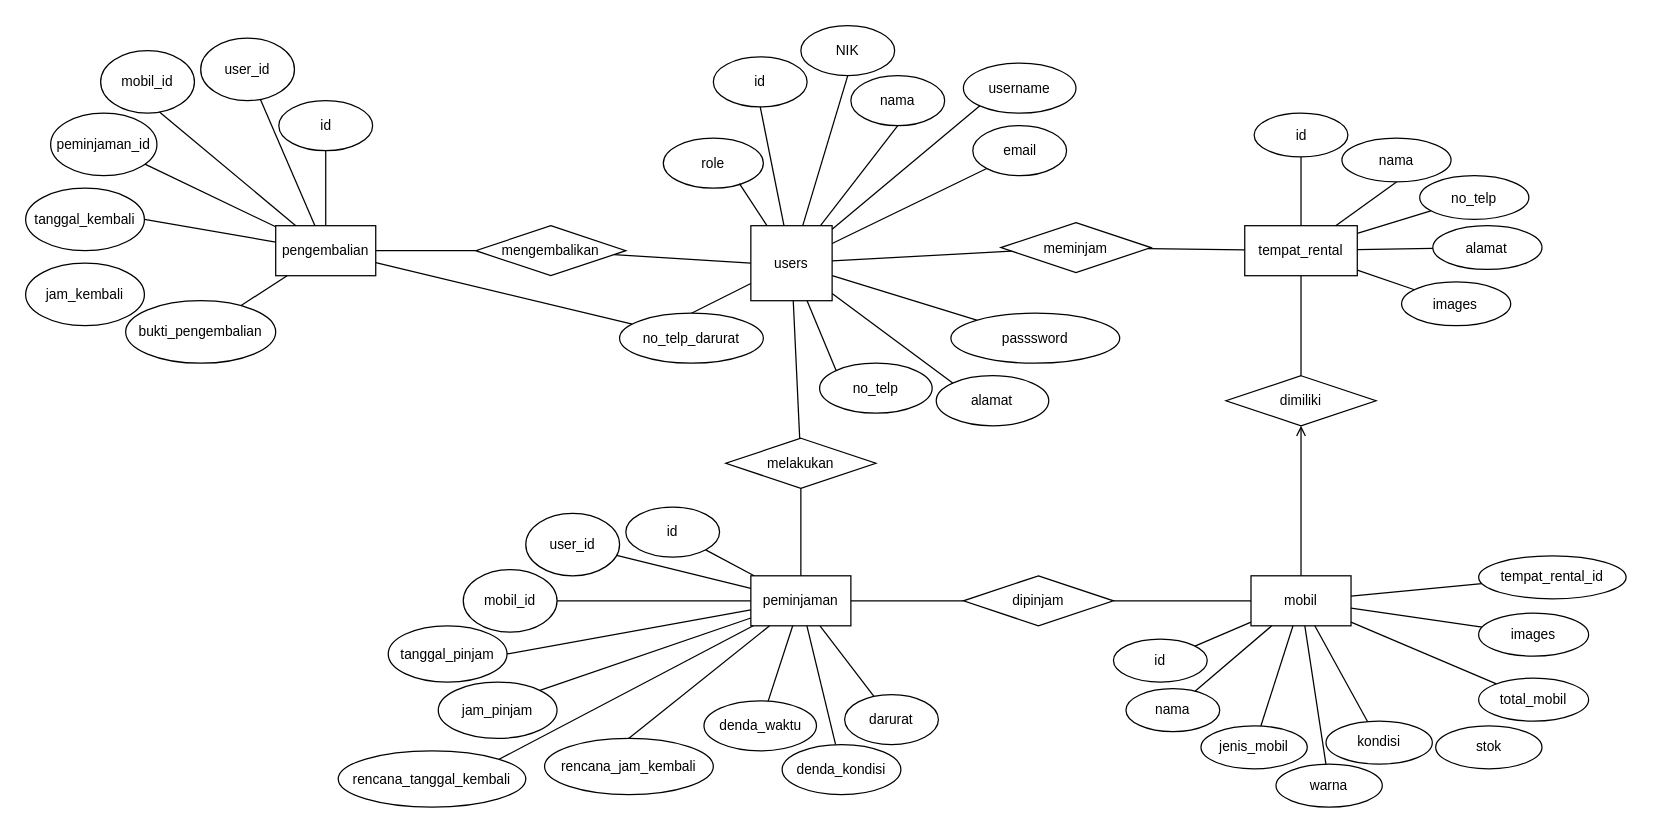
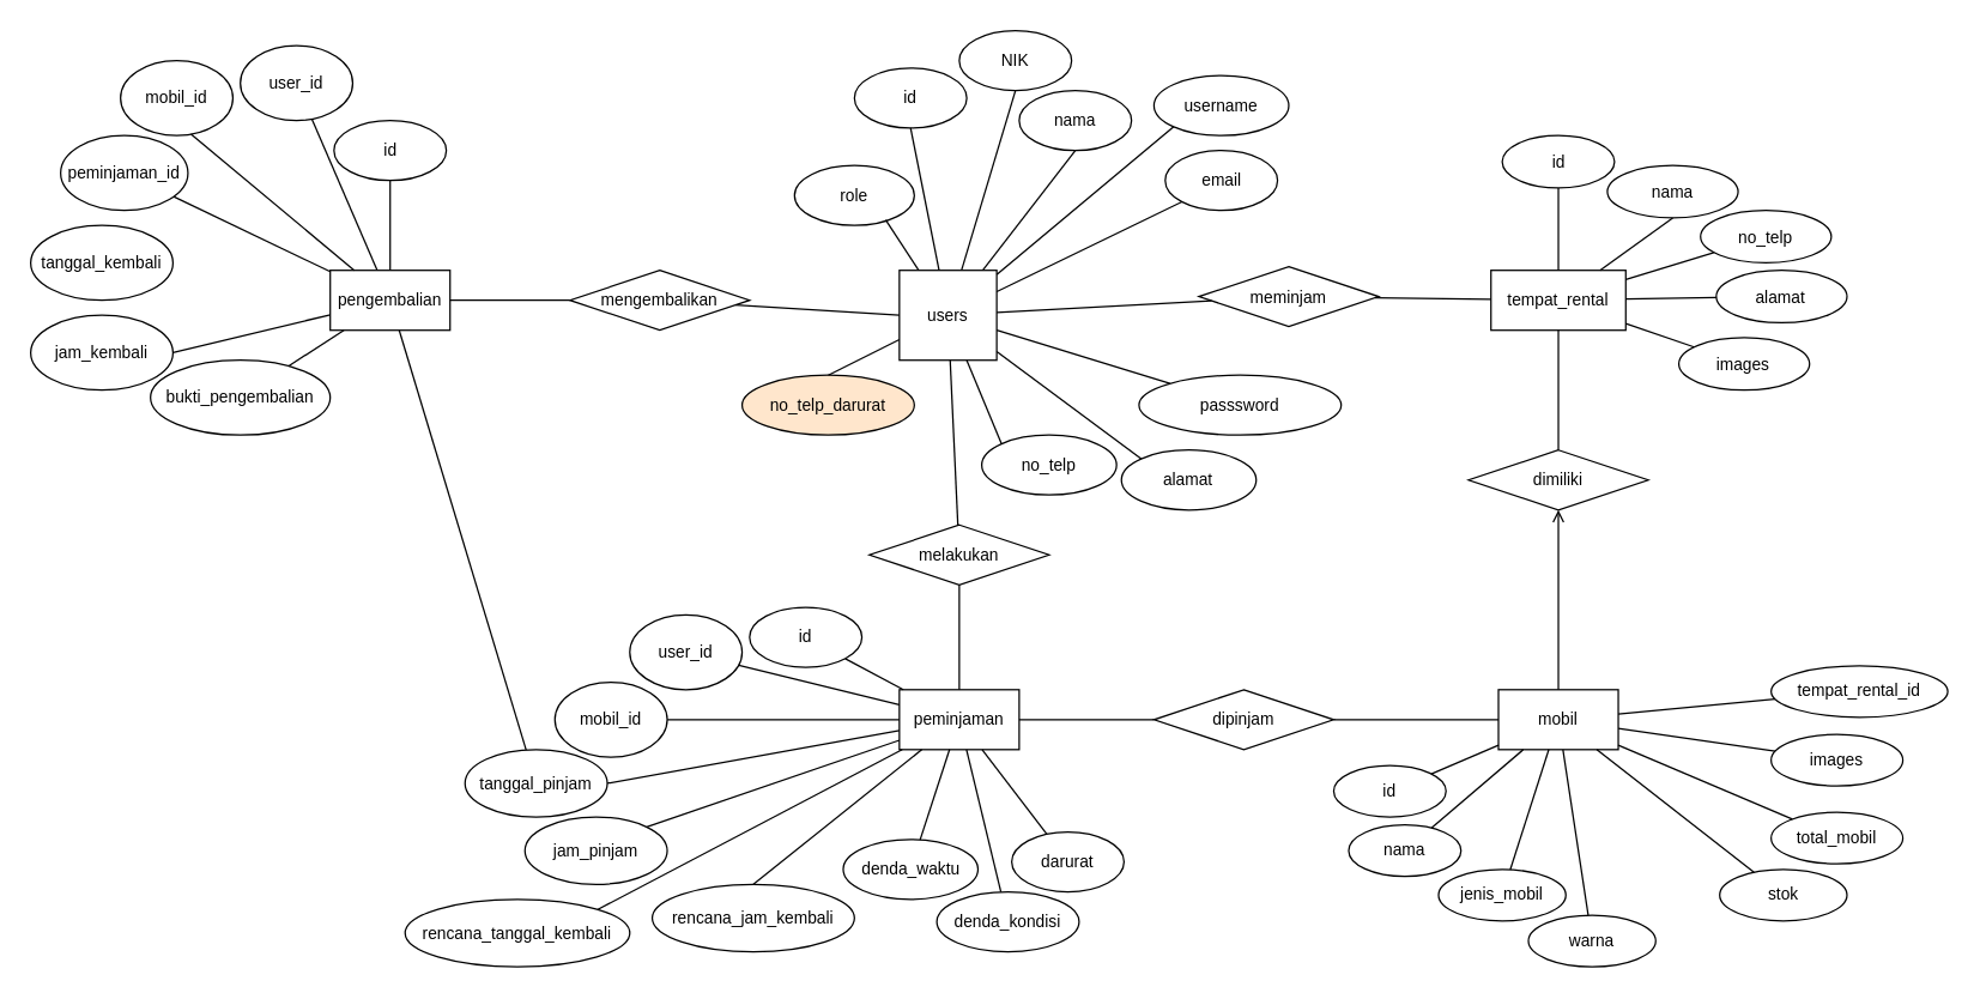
- <mxCell id="12" value="" style="endArrow=none;html=1;rounded=0;fontSize=11;entryX=1;entryY=0.5;entryDx=0;entryDy=0;" parent="1" source="2" target="11" edge="1"><mxGeometry width="50" height="50" relative="1" as="geometry"><mxPoint x="330" y="230" as="sourcePoint" /><mxPoint x="380" y="180" as="targetPoint" /></mxGeometry></mxCell>
+ <mxCell id="12" value="" style="endArrow=none;html=1;rounded=0;fontSize=11;" parent="1" source="2" target="51" edge="1"><mxGeometry width="50" height="50" relative="1" as="geometry"><mxPoint x="330" y="230" as="sourcePoint" /><mxPoint x="380" y="180" as="targetPoint" /></mxGeometry></mxCell>
- <mxCell id="14" value="" style="endArrow=none;html=1;rounded=0;fontSize=11;" parent="1" source="2" target="37" edge="1"><mxGeometry width="50" height="50" relative="1" as="geometry"><mxPoint x="220" y="253.103" as="sourcePoint" /><mxPoint x="380" y="240" as="targetPoint" /></mxGeometry></mxCell>
+ <mxCell id="14" value="" style="endArrow=none;html=1;rounded=0;fontSize=11;entryX=1;entryY=0.5;entryDx=0;entryDy=0;" parent="1" source="2" target="13" edge="1"><mxGeometry width="50" height="50" relative="1" as="geometry"><mxPoint x="220" y="253.103" as="sourcePoint" /><mxPoint x="380" y="240" as="targetPoint" /></mxGeometry></mxCell>
- <mxCell id="37" value="no_telp_darurat" style="ellipse;whiteSpace=wrap;html=1;fontSize=11;" parent="1" vertex="1"><mxGeometry x="495" y="250" width="115" height="40" as="geometry" /></mxCell>
+ <mxCell id="37" value="no_telp_darurat" style="ellipse;whiteSpace=wrap;html=1;fontSize=11;fillColor=#ffe6cc;" parent="1" vertex="1"><mxGeometry x="495" y="250" width="115" height="40" as="geometry" /></mxCell>
- <mxCell id="78" value="" style="endArrow=none;html=1;rounded=0;fontSize=11;" parent="1" source="67" target="77" edge="1"><mxGeometry width="50" height="50" relative="1" as="geometry"><mxPoint x="1083.048" y="465.63" as="sourcePoint" /><mxPoint x="1170" y="261.27" as="targetPoint" /></mxGeometry></mxCell>
+ <mxCell id="80" value="" style="endArrow=none;html=1;rounded=0;fontSize=11;" parent="1" source="67" target="79" edge="1"><mxGeometry width="50" height="50" relative="1" as="geometry"><mxPoint x="1069.997" y="484.06" as="sourcePoint" /><mxPoint x="1257.71" y="265.01" as="targetPoint" /></mxGeometry></mxCell>
- <mxCell id="77" value="kondisi" style="ellipse;whiteSpace=wrap;html=1;fontSize=11;" parent="1" vertex="1"><mxGeometry x="1060" y="576.26" width="85" height="34.37" as="geometry" /></mxCell>
